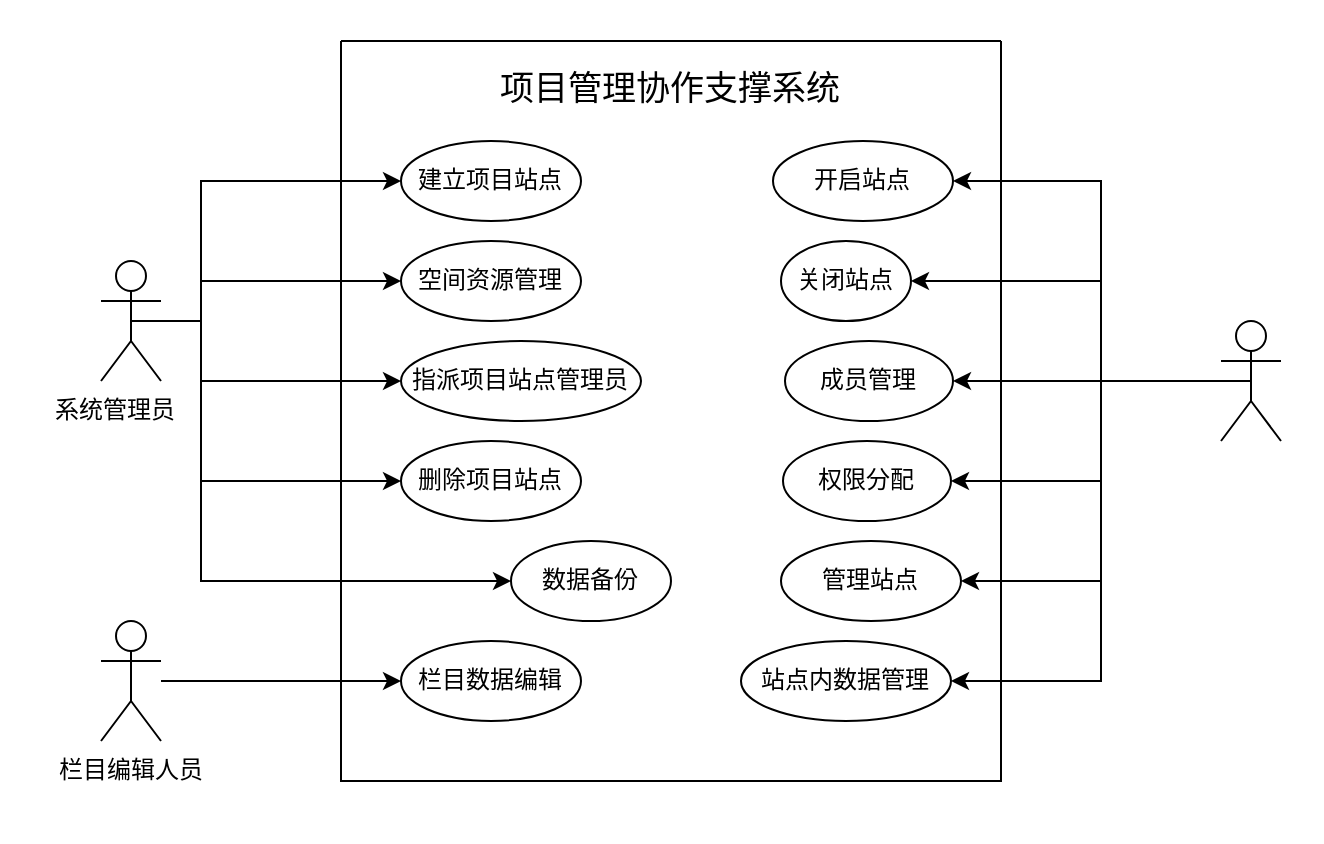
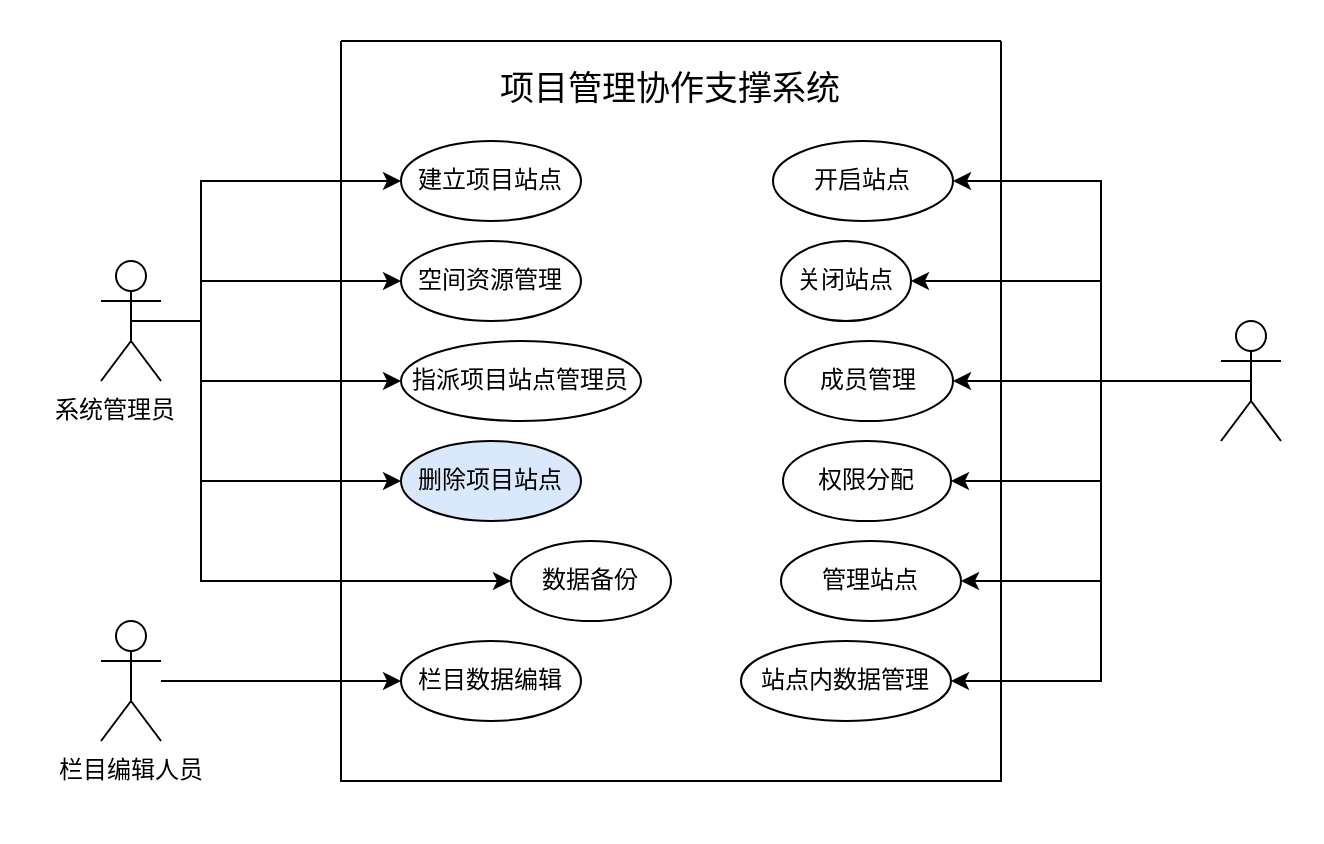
- <mxCell id="6" value="删除项目站点" style="ellipse;whiteSpace=wrap;html=1;" vertex="1" parent="2"><mxGeometry x="30" y="200" width="90" height="40" as="geometry" /></mxCell>
+ <mxCell id="6" value="删除项目站点" style="ellipse;whiteSpace=wrap;html=1;fillColor=#dae8fc;" vertex="1" parent="2"><mxGeometry x="30" y="200" width="90" height="40" as="geometry" /></mxCell>
